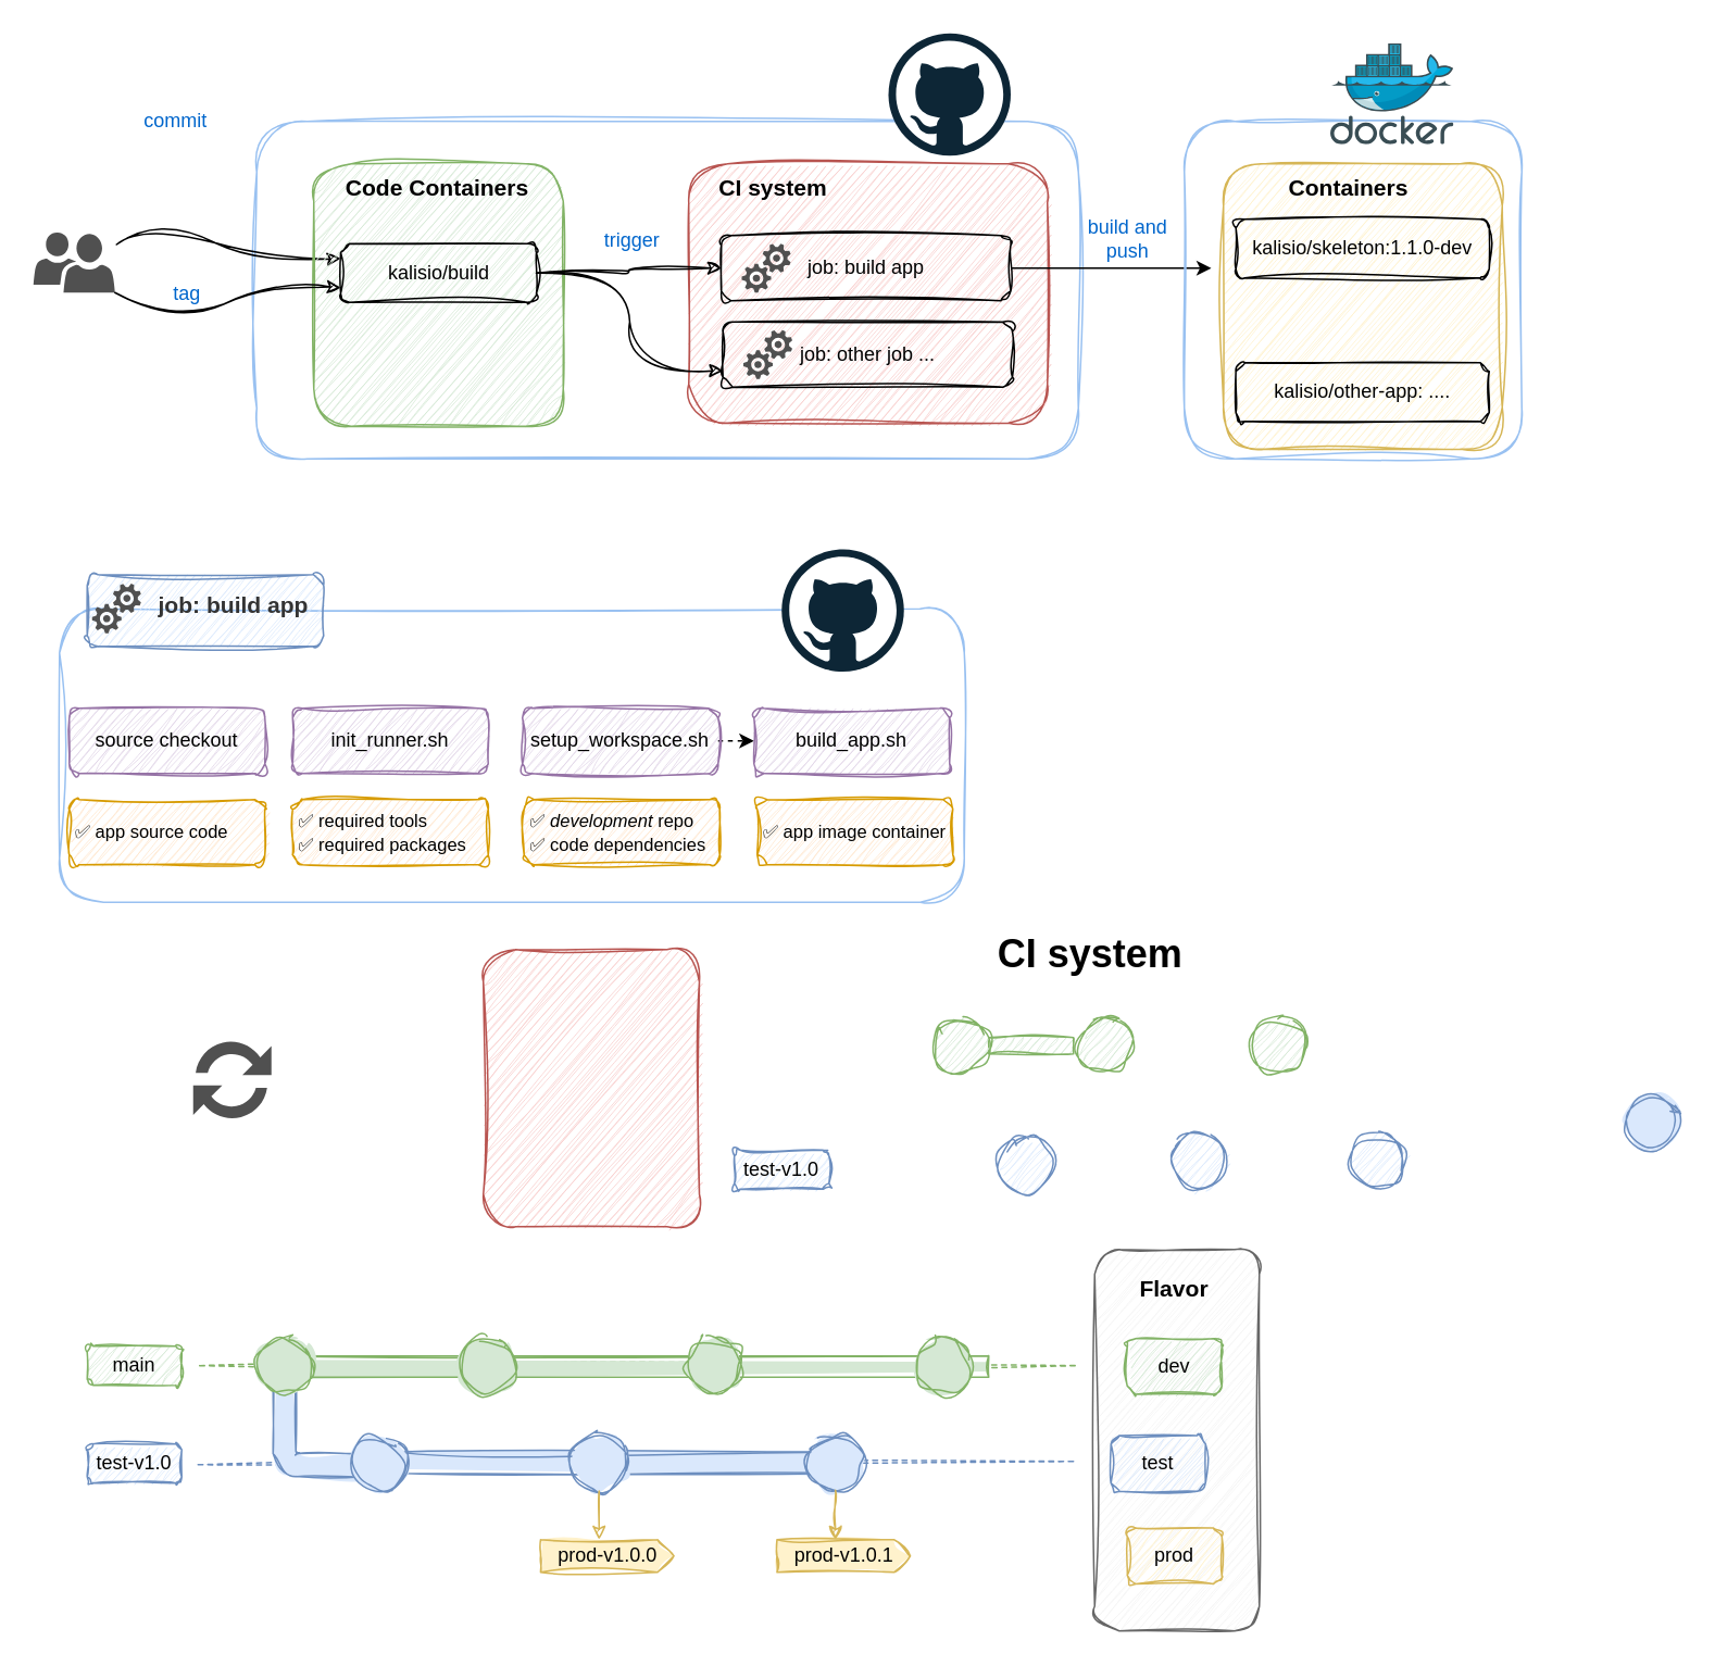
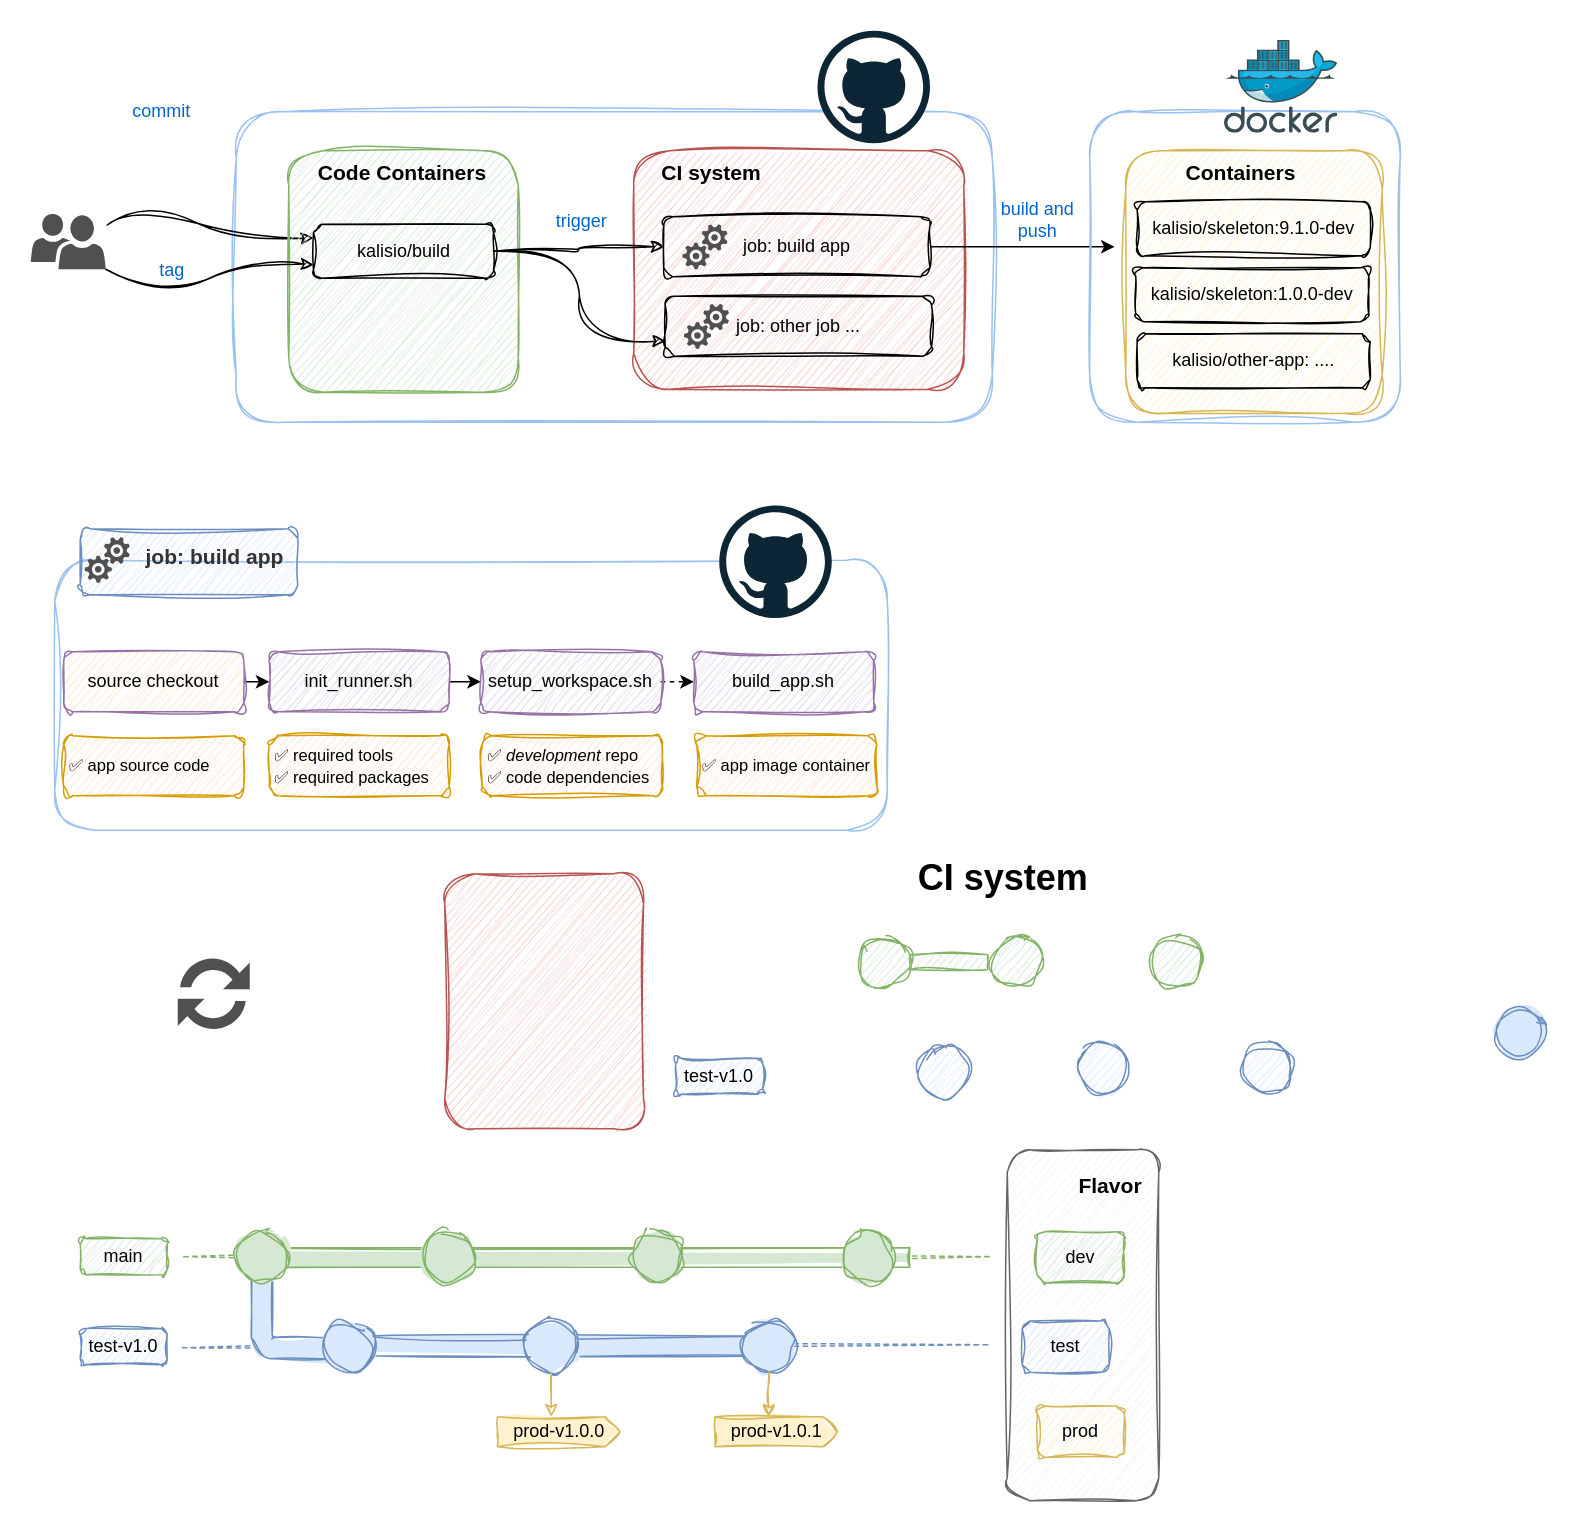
- <mxCell id="39" value="kalisio/skeleton:1.1.0-dev" style="rounded=1;whiteSpace=wrap;html=1;fillColor=none;sketch=1;curveFitting=1;jiggle=2;" parent="1" vertex="1"><mxGeometry x="757.61" y="134" width="155.39" height="36" as="geometry" /></mxCell>
+ <mxCell id="39" value="kalisio/skeleton:9.1.0-dev" style="rounded=1;whiteSpace=wrap;html=1;fillColor=none;sketch=1;curveFitting=1;jiggle=2;" parent="1" vertex="1"><mxGeometry x="757.61" y="134" width="155.39" height="36" as="geometry" /></mxCell>
+ <mxCell id="40" value="kalisio/skeleton:1.0.0-dev" style="rounded=1;whiteSpace=wrap;html=1;fillColor=none;sketch=1;curveFitting=1;jiggle=2;" parent="1" vertex="1"><mxGeometry x="756.61" y="178" width="155.39" height="36" as="geometry" /></mxCell>
- <mxCell id="47" value="source checkout" style="rounded=1;whiteSpace=wrap;html=1;fillColor=#e1d5e7;strokeColor=#9673a6;fillStyle=hatch;sketch=1;curveFitting=1;jiggle=2;" parent="1" vertex="1"><mxGeometry x="42" y="434" width="120" height="40" as="geometry" /></mxCell>
+ <mxCell id="47" value="source checkout" style="rounded=1;whiteSpace=wrap;html=1;fillColor=#ffe6cc;strokeColor=#9673a6;fillStyle=hatch;sketch=1;curveFitting=1;jiggle=2;" parent="1" vertex="1"><mxGeometry x="42" y="434" width="120" height="40" as="geometry" /></mxCell>
+ <mxCell id="46" style="edgeStyle=orthogonalEdgeStyle;rounded=0;orthogonalLoop=1;jettySize=auto;html=1;exitX=1;exitY=0.5;exitDx=0;exitDy=0;entryX=0;entryY=0.5;entryDx=0;entryDy=0;" parent="1" source="47" target="15" edge="1"><mxGeometry relative="1" as="geometry" /></mxCell>
+ <mxCell id="14" style="edgeStyle=orthogonalEdgeStyle;rounded=0;orthogonalLoop=1;jettySize=auto;html=1;exitX=1;exitY=0.5;exitDx=0;exitDy=0;" parent="1" source="15" target="44" edge="1"><mxGeometry relative="1" as="geometry" /></mxCell>
- <mxCell id="76" value="&lt;h3&gt;Flavor&lt;/h3&gt;" style="text;html=1;align=center;verticalAlign=middle;whiteSpace=wrap;rounded=0;" vertex="1" parent="1"><mxGeometry x="691" y="775.25" width="58" height="30" as="geometry" /></mxCell>
+ <mxCell id="76" value="&lt;h3&gt;Flavor&lt;/h3&gt;" style="text;html=1;align=center;verticalAlign=middle;whiteSpace=wrap;rounded=0;" vertex="1" parent="1"><mxGeometry x="711" y="775.25" width="58" height="30" as="geometry" /></mxCell>
